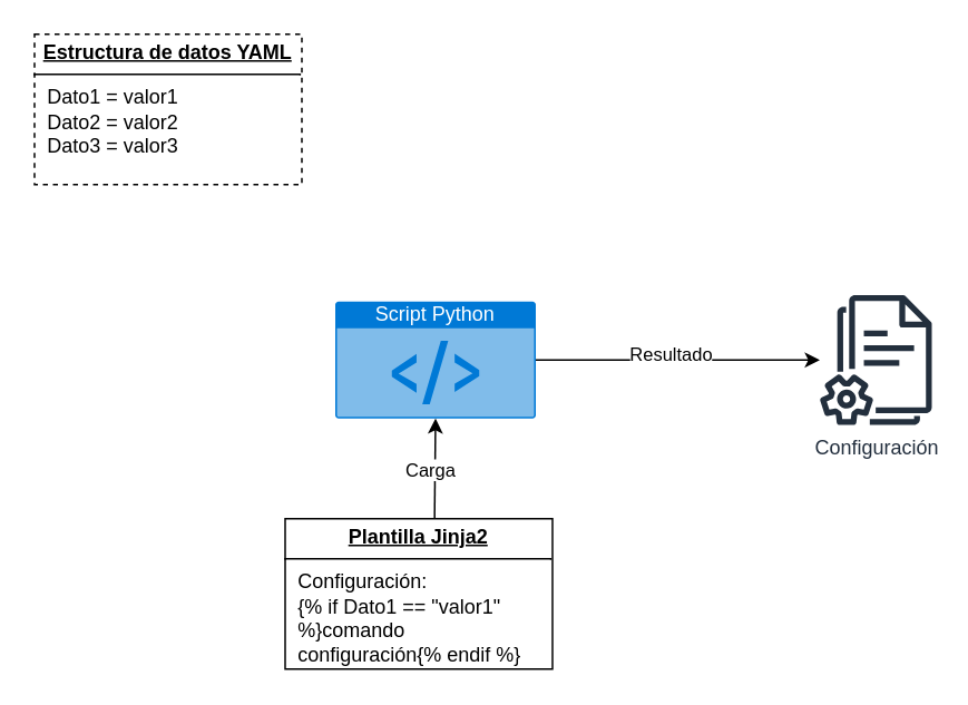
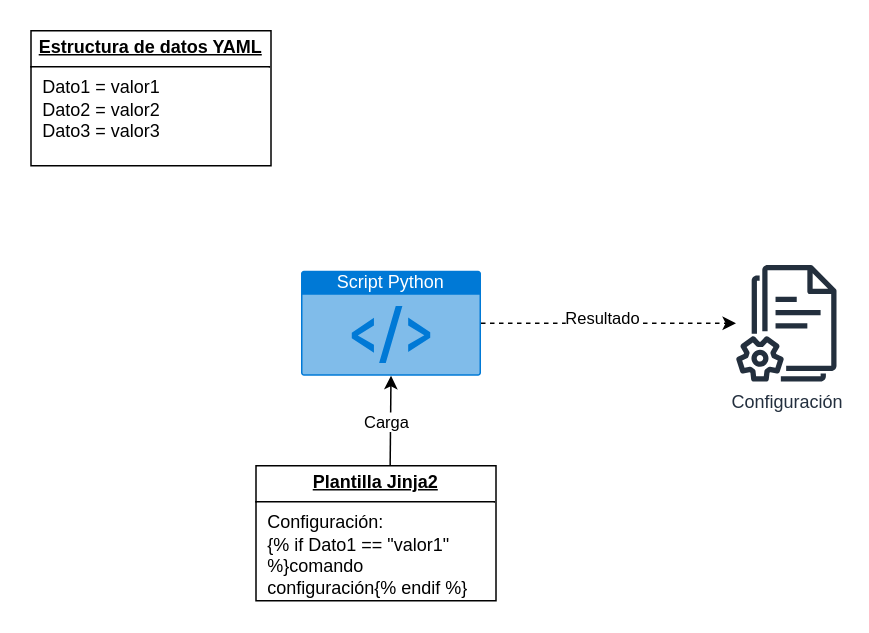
- <mxCell id="2" value="&lt;p style=&quot;margin:0px;margin-top:4px;text-align:center;text-decoration:underline;&quot;&gt;&lt;b&gt;Estructura de datos YAML&lt;/b&gt;&lt;/p&gt;&lt;hr size=&quot;1&quot; style=&quot;border-style:solid;&quot;&gt;&lt;p style=&quot;margin:0px;margin-left:8px;&quot;&gt;Dato1 = valor1&lt;/p&gt;&lt;p style=&quot;margin:0px;margin-left:8px;&quot;&gt;Dato2 = valor2&lt;/p&gt;&lt;p style=&quot;margin:0px;margin-left:8px;&quot;&gt;Dato3 = valor3&lt;/p&gt;" style="verticalAlign=top;align=left;overflow=fill;html=1;whiteSpace=wrap;dashed=1;" vertex="1" parent="1"><mxGeometry x="20" y="20" width="160" height="90" as="geometry" /></mxCell>
+ <mxCell id="2" value="&lt;p style=&quot;margin:0px;margin-top:4px;text-align:center;text-decoration:underline;&quot;&gt;&lt;b&gt;Estructura de datos YAML&lt;/b&gt;&lt;/p&gt;&lt;hr size=&quot;1&quot; style=&quot;border-style:solid;&quot;&gt;&lt;p style=&quot;margin:0px;margin-left:8px;&quot;&gt;Dato1 = valor1&lt;/p&gt;&lt;p style=&quot;margin:0px;margin-left:8px;&quot;&gt;Dato2 = valor2&lt;/p&gt;&lt;p style=&quot;margin:0px;margin-left:8px;&quot;&gt;Dato3 = valor3&lt;/p&gt;" style="verticalAlign=top;align=left;overflow=fill;html=1;whiteSpace=wrap;" vertex="1" parent="1"><mxGeometry x="20" y="20" width="160" height="90" as="geometry" /></mxCell>
- <mxCell id="8" value="" style="endArrow=classic;html=1;rounded=0;exitX=1;exitY=0.5;exitDx=0;exitDy=0;exitPerimeter=0;" edge="1" parent="1" source="4" target="7"><mxGeometry width="50" height="50" relative="1" as="geometry"><mxPoint x="379" y="289" as="sourcePoint" /><mxPoint x="330" y="225" as="targetPoint" /></mxGeometry></mxCell>
+ <mxCell id="8" value="" style="endArrow=classic;html=1;rounded=0;exitX=1;exitY=0.5;exitDx=0;exitDy=0;exitPerimeter=0;dashed=1;" edge="1" parent="1" source="4" target="7"><mxGeometry width="50" height="50" relative="1" as="geometry"><mxPoint x="379" y="289" as="sourcePoint" /><mxPoint x="330" y="225" as="targetPoint" /></mxGeometry></mxCell>
